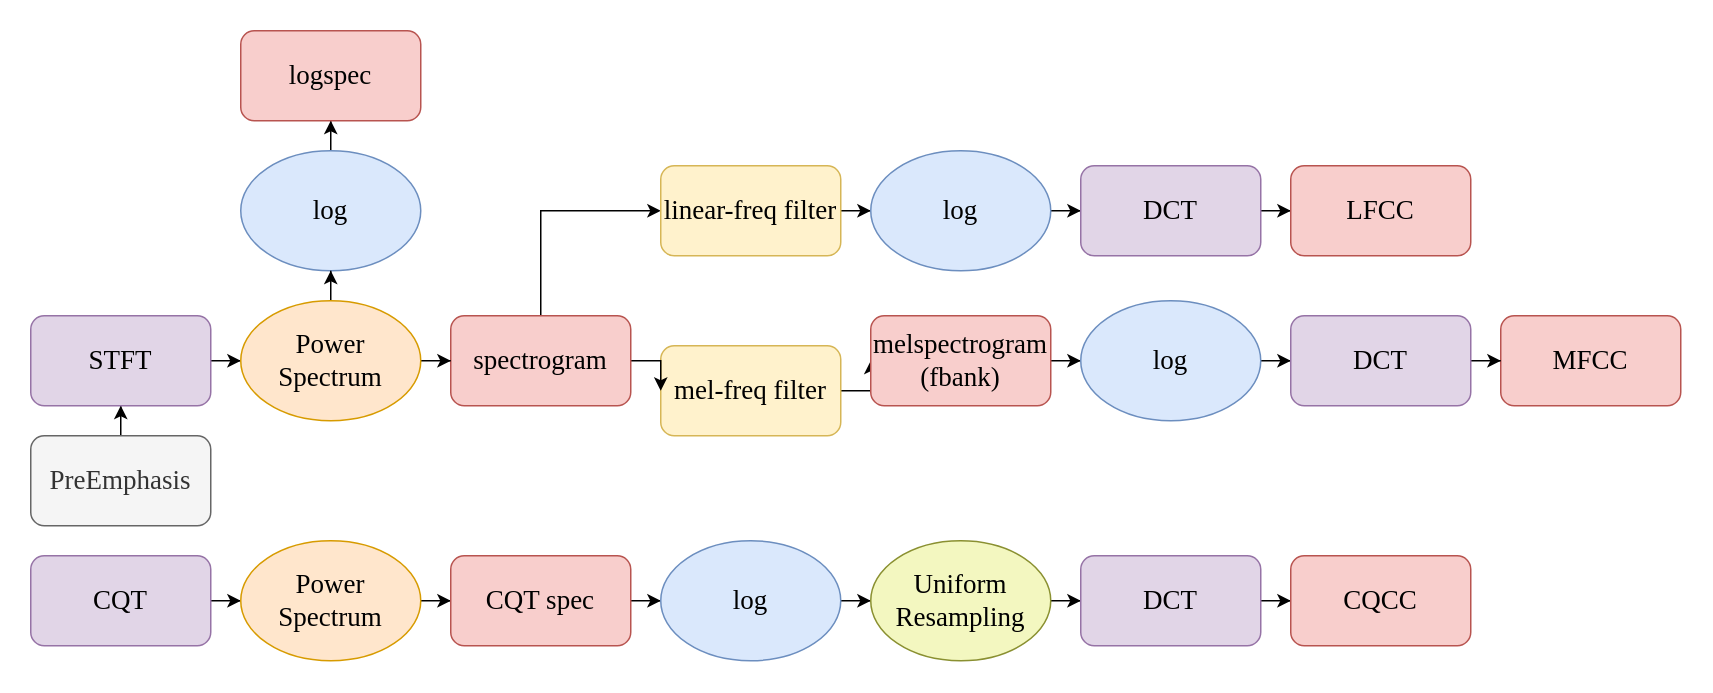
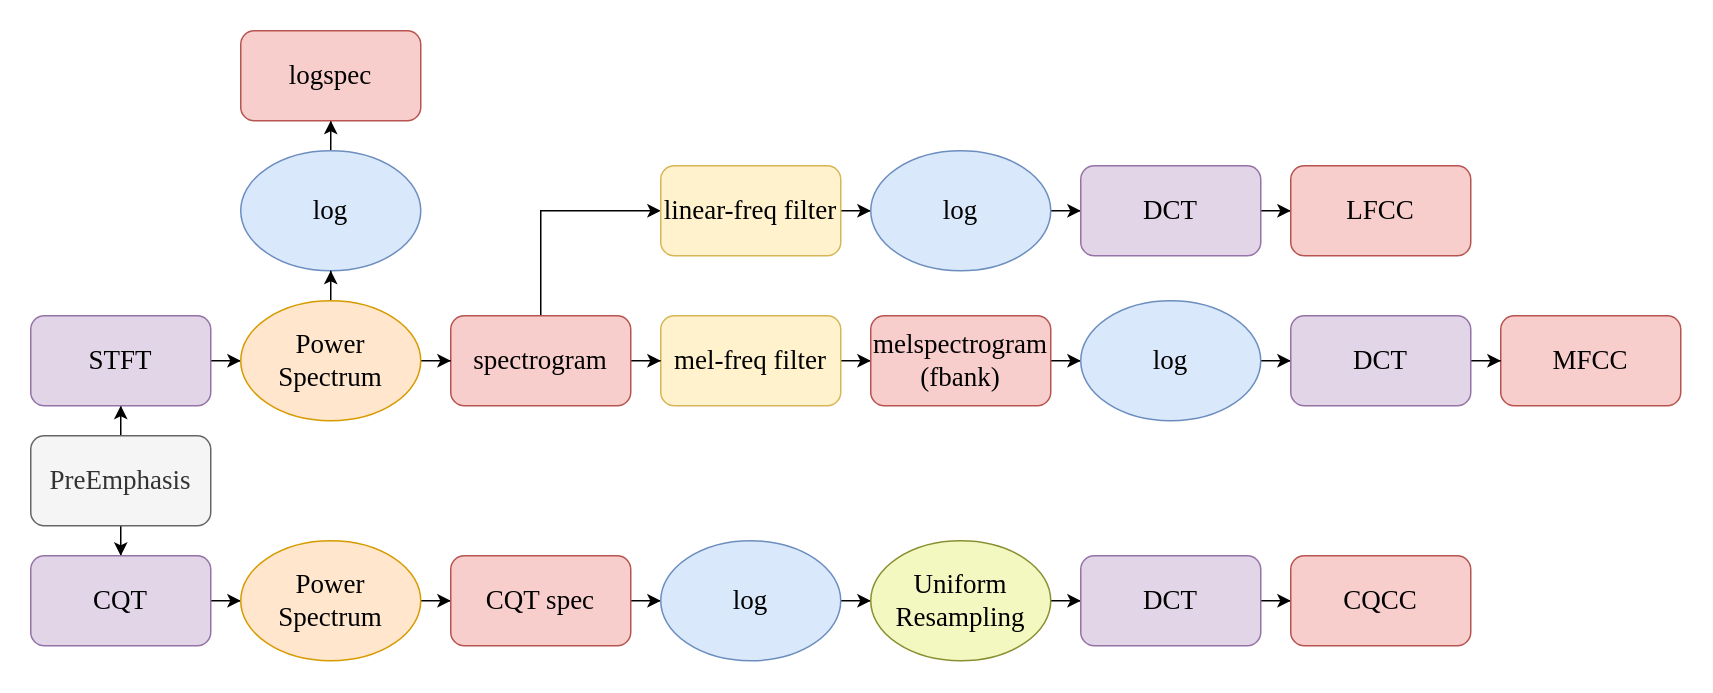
- <mxCell id="12" value="mel-freq filter" style="rounded=1;whiteSpace=wrap;html=1;fontFamily=Times New Roman;fontSize=18;fillColor=#fff2cc;strokeColor=#d6b656;" vertex="1" parent="1"><mxGeometry x="440" y="230" width="120" height="60" as="geometry" /></mxCell>
+ <mxCell id="12" value="mel-freq filter" style="rounded=1;whiteSpace=wrap;html=1;fontFamily=Times New Roman;fontSize=18;fillColor=#fff2cc;strokeColor=#d6b656;" vertex="1" parent="1"><mxGeometry x="440" y="210" width="120" height="60" as="geometry" /></mxCell>
+ <mxCell id="3" value="" style="edgeStyle=orthogonalEdgeStyle;rounded=0;orthogonalLoop=1;jettySize=auto;html=1;fontFamily=Times New Roman;fontSize=18;" edge="1" parent="1" source="4" target="8"><mxGeometry relative="1" as="geometry" /></mxCell>
